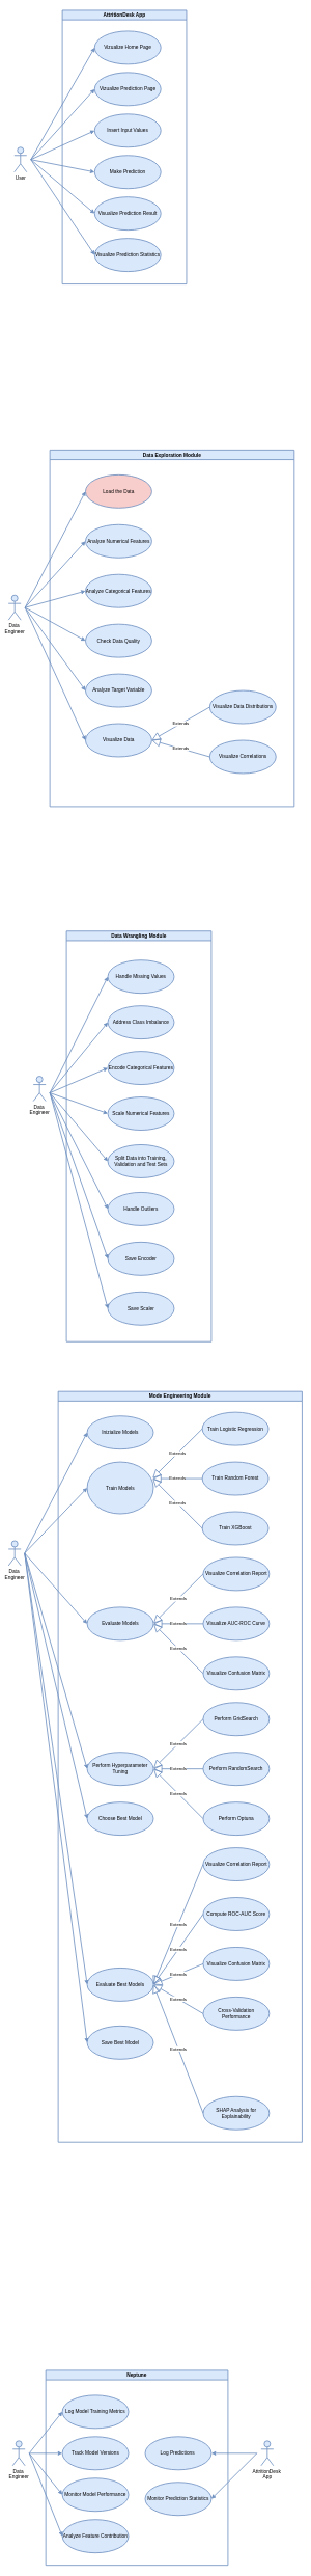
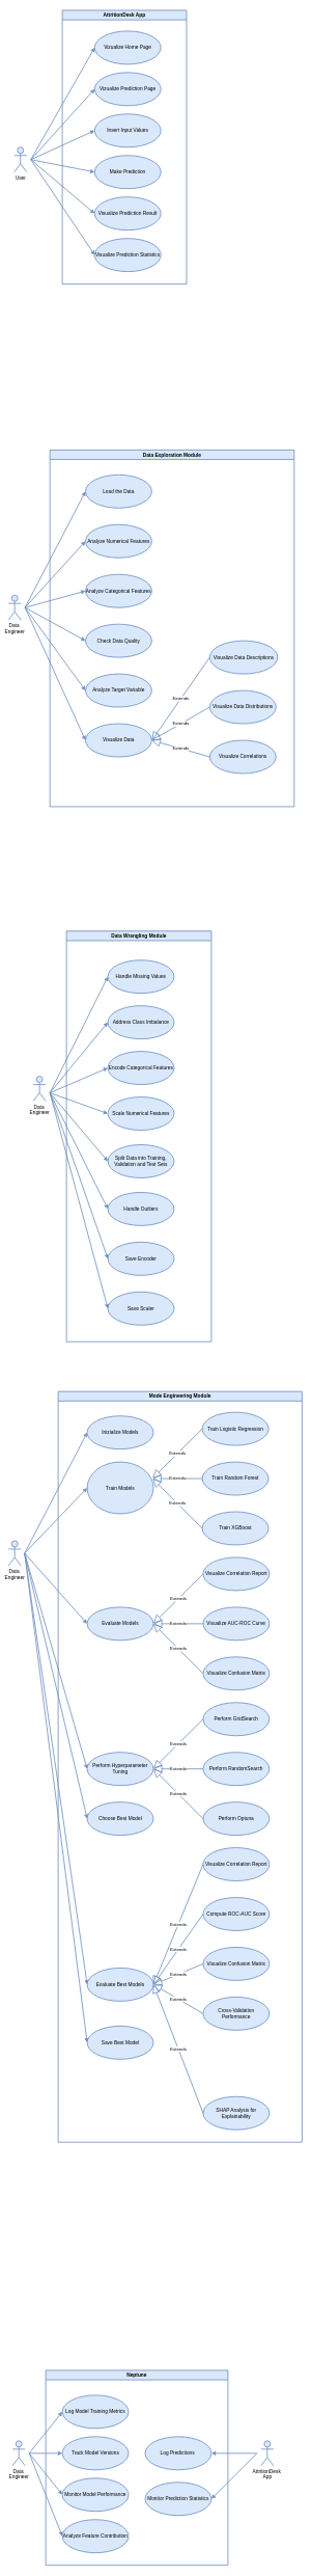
- <mxCell id="23" value="Load the Data" style="ellipse;whiteSpace=wrap;html=1;fillColor=#f8cecc;strokeColor=#6c8ebf;strokeWidth=2;" vertex="1" parent="16"><mxGeometry x="86" y="60" width="160" height="80" as="geometry" /></mxCell>
+ <mxCell id="23" value="Load the Data" style="ellipse;whiteSpace=wrap;html=1;fillColor=#dae8fc;strokeColor=#6c8ebf;strokeWidth=2;" vertex="1" parent="16"><mxGeometry x="86" y="60" width="160" height="80" as="geometry" /></mxCell>
+ <mxCell id="35" value="Visualize Data Descriptions" style="ellipse;whiteSpace=wrap;html=1;fillColor=#dae8fc;strokeColor=#6c8ebf;strokeWidth=2;" vertex="1" parent="16"><mxGeometry x="386" y="460" width="164" height="80" as="geometry" /></mxCell>
+ <mxCell id="24" value="Extends" style="endArrow=block;endSize=16;endFill=0;html=1;rounded=0;entryX=1;entryY=0.5;entryDx=0;entryDy=0;exitX=0;exitY=0.5;exitDx=0;exitDy=0;fillColor=#dae8fc;strokeColor=#6c8ebf;strokeWidth=2;" edge="1" parent="16" source="35" target="21"><mxGeometry width="160" relative="1" as="geometry"><mxPoint x="1016" y="560" as="sourcePoint" /><mxPoint x="666" y="590" as="targetPoint" /></mxGeometry></mxCell>
